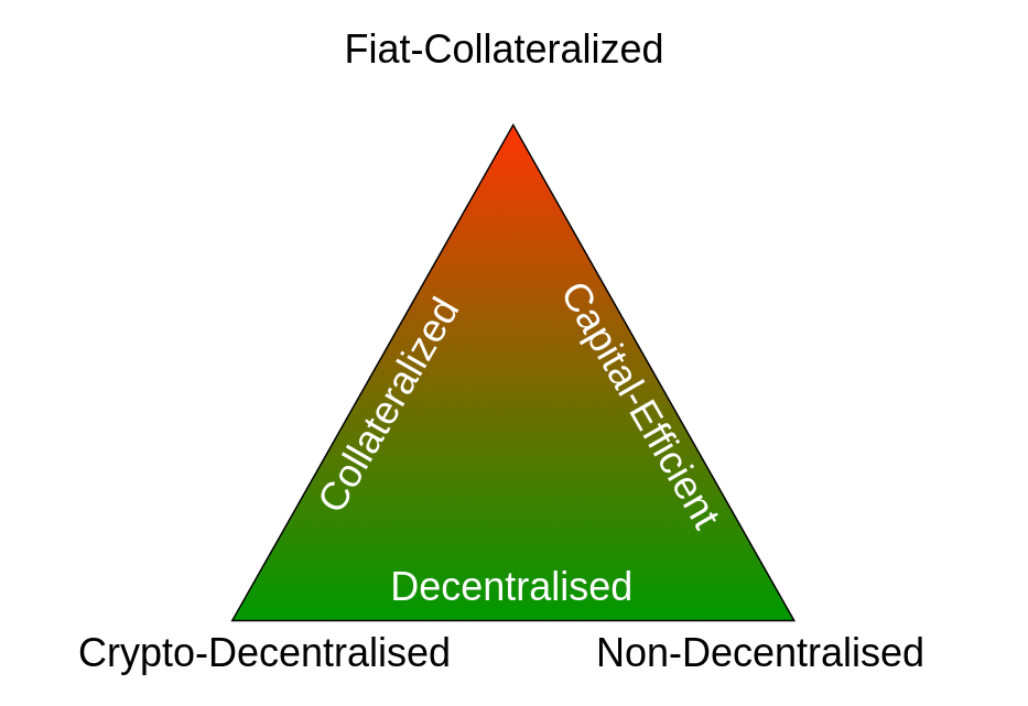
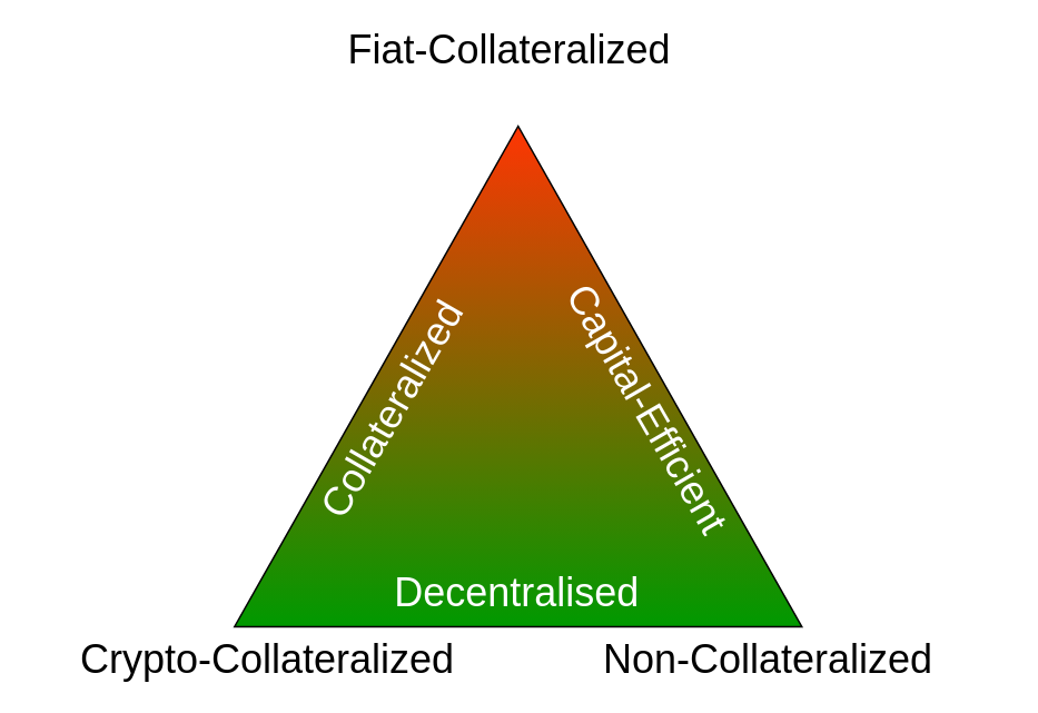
- <mxCell id="3" value="&lt;font style=&quot;font-size: 24px&quot;&gt;Crypto-Decentralised&lt;/font&gt;" style="text;html=1;strokeColor=none;fillColor=none;align=center;verticalAlign=middle;whiteSpace=wrap;rounded=0;" vertex="1" parent="1"><mxGeometry x="20" y="385" width="280" height="20" as="geometry" /></mxCell>
+ <mxCell id="3" value="&lt;font style=&quot;font-size: 24px&quot;&gt;Crypto-Collateralized&lt;/font&gt;" style="text;html=1;strokeColor=none;fillColor=none;align=center;verticalAlign=middle;whiteSpace=wrap;rounded=0;" vertex="1" parent="1"><mxGeometry x="20" y="385" width="280" height="20" as="geometry" /></mxCell>
- <mxCell id="5" value="&lt;font style=&quot;font-size: 24px&quot;&gt;Non-Decentralised&lt;/font&gt;" style="text;html=1;strokeColor=none;fillColor=none;align=center;verticalAlign=middle;whiteSpace=wrap;rounded=0;" vertex="1" parent="1"><mxGeometry x="320" y="385" width="280" height="20" as="geometry" /></mxCell>
+ <mxCell id="5" value="&lt;font style=&quot;font-size: 24px&quot;&gt;Non-Collateralized&lt;/font&gt;" style="text;html=1;strokeColor=none;fillColor=none;align=center;verticalAlign=middle;whiteSpace=wrap;rounded=0;" vertex="1" parent="1"><mxGeometry x="320" y="385" width="280" height="20" as="geometry" /></mxCell>
